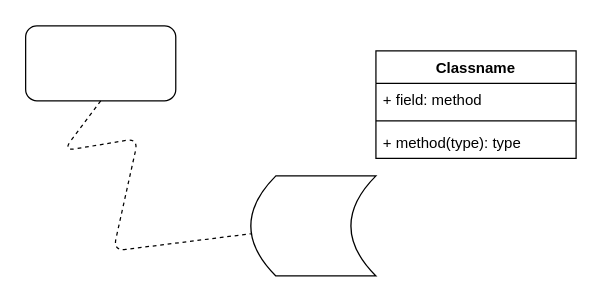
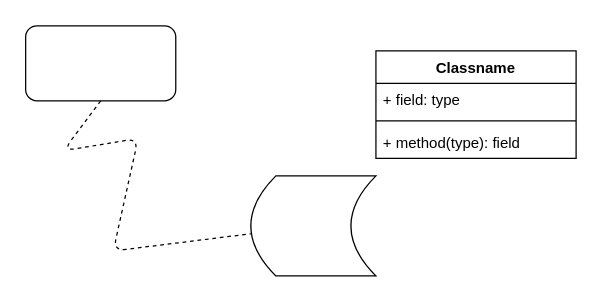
- <mxCell id="6" value="+ field: method" style="text;strokeColor=none;fillColor=none;align=left;verticalAlign=top;spacingLeft=4;spacingRight=4;overflow=hidden;rotatable=0;points=[[0,0.5],[1,0.5]];portConstraint=eastwest;" vertex="1" parent="5"><mxGeometry y="26" width="160" height="26" as="geometry" /></mxCell>
+ <mxCell id="6" value="+ field: type" style="text;strokeColor=none;fillColor=none;align=left;verticalAlign=top;spacingLeft=4;spacingRight=4;overflow=hidden;rotatable=0;points=[[0,0.5],[1,0.5]];portConstraint=eastwest;" vertex="1" parent="5"><mxGeometry y="26" width="160" height="26" as="geometry" /></mxCell>
- <mxCell id="8" value="+ method(type): type" style="text;strokeColor=none;fillColor=none;align=left;verticalAlign=top;spacingLeft=4;spacingRight=4;overflow=hidden;rotatable=0;points=[[0,0.5],[1,0.5]];portConstraint=eastwest;" vertex="1" parent="5"><mxGeometry y="60" width="160" height="26" as="geometry" /></mxCell>
+ <mxCell id="8" value="+ method(type): field" style="text;strokeColor=none;fillColor=none;align=left;verticalAlign=top;spacingLeft=4;spacingRight=4;overflow=hidden;rotatable=0;points=[[0,0.5],[1,0.5]];portConstraint=eastwest;" vertex="1" parent="5"><mxGeometry y="60" width="160" height="26" as="geometry" /></mxCell>
